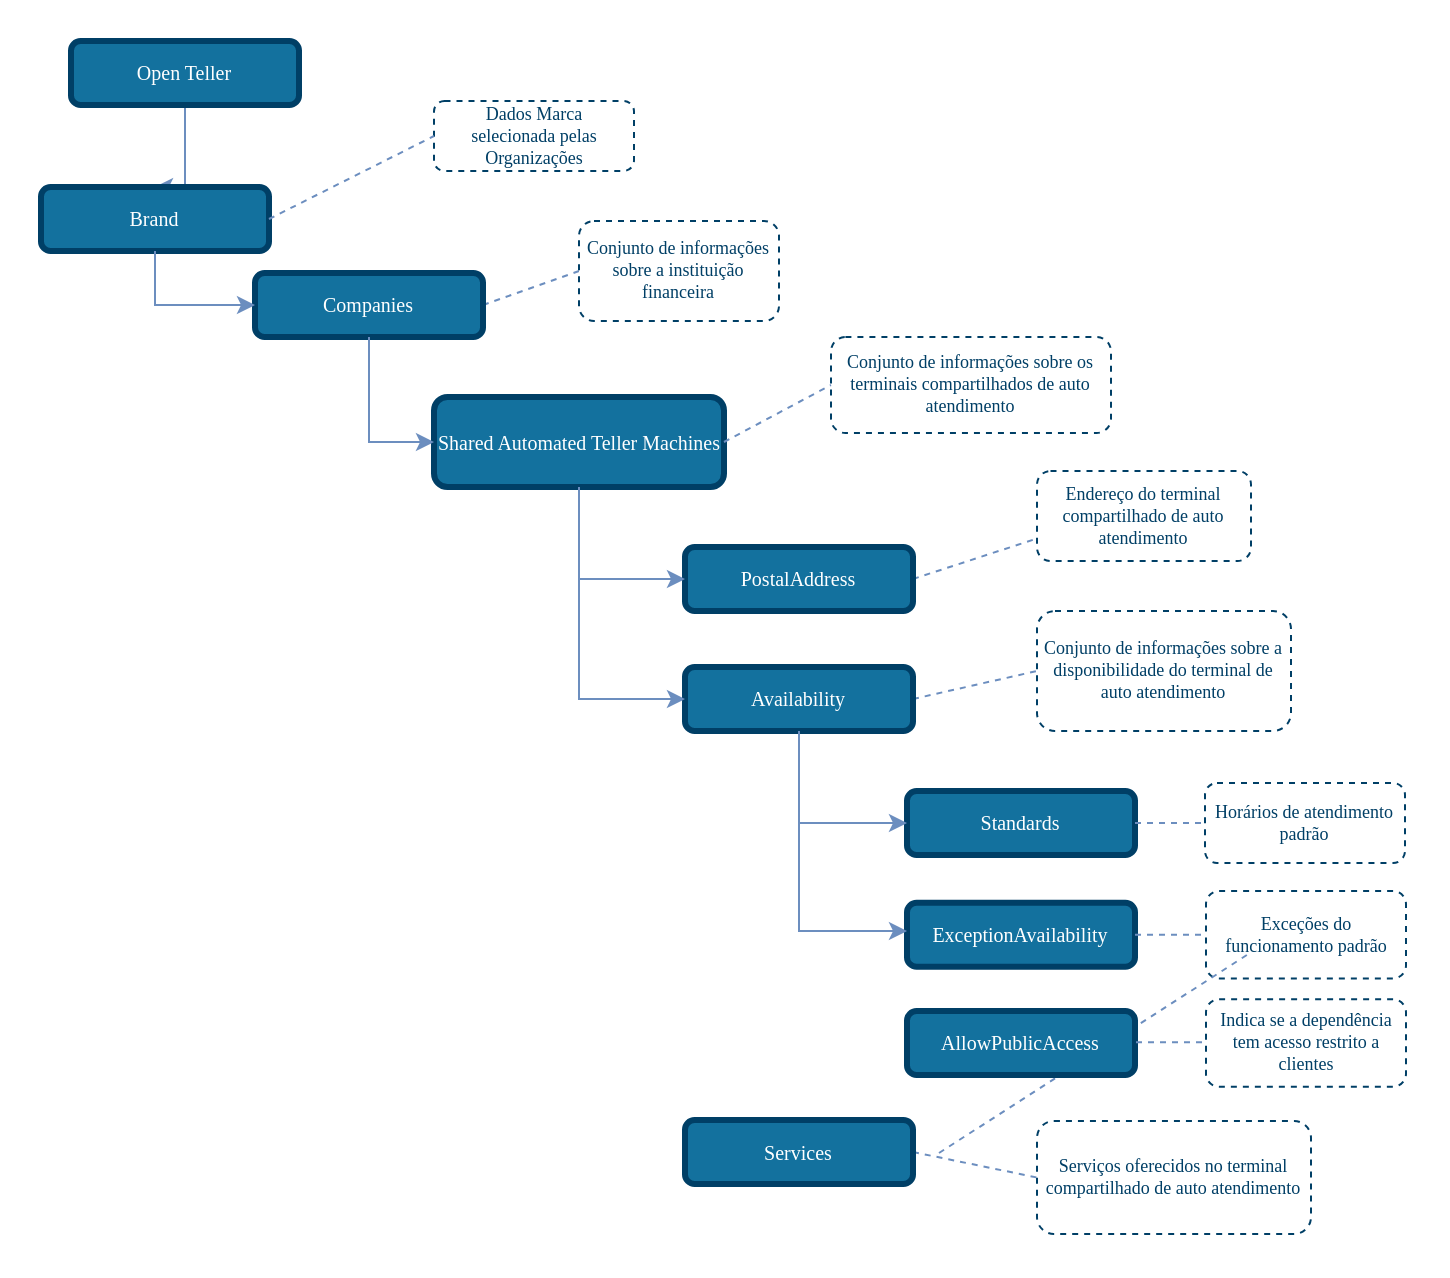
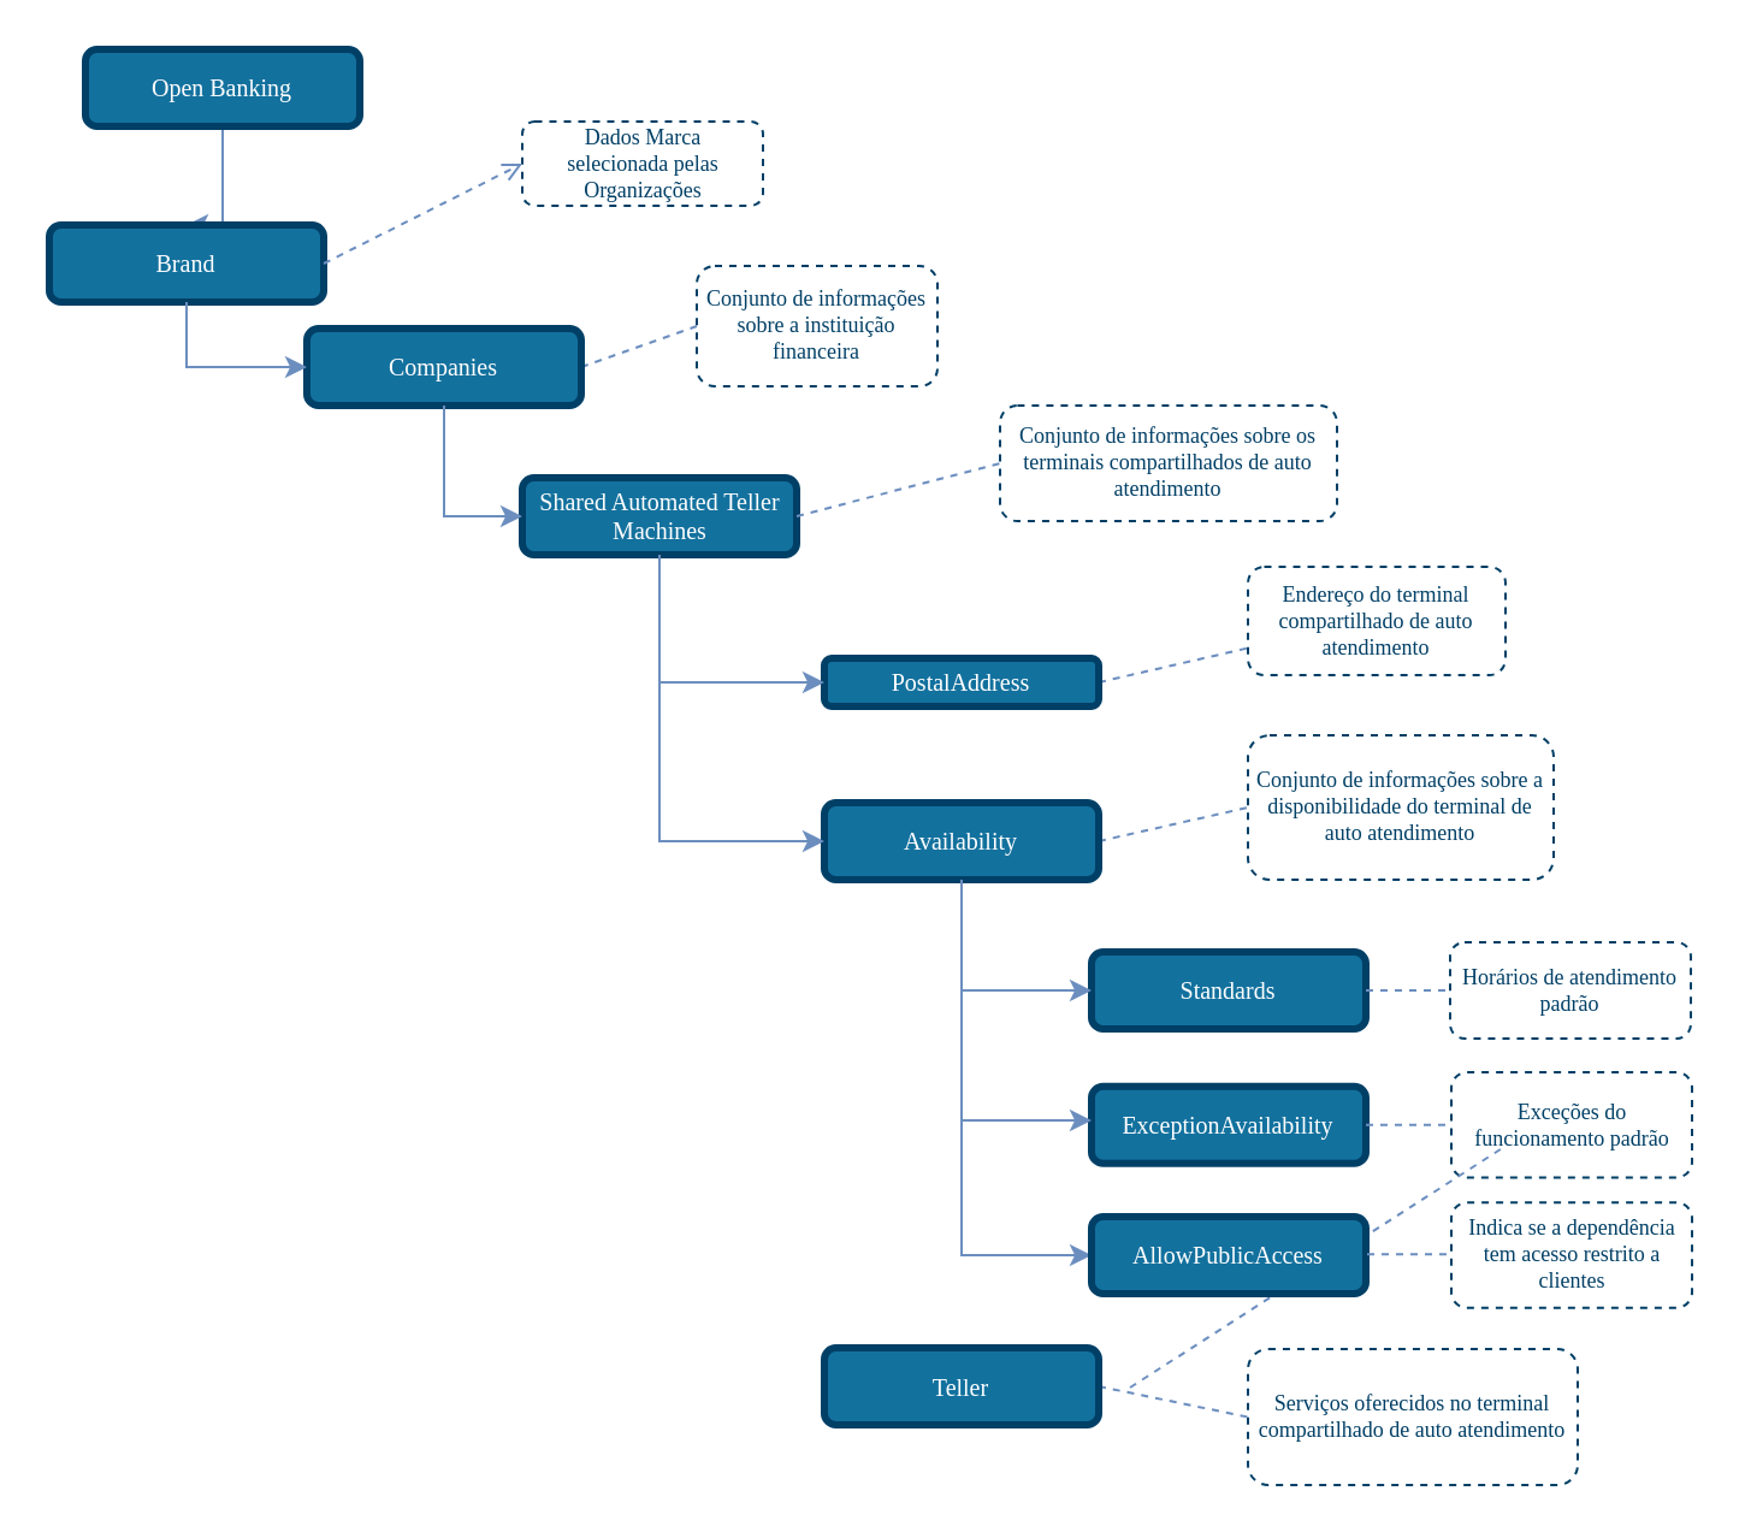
- <mxCell id="3" value="Open Teller" style="rounded=1;whiteSpace=wrap;html=1;comic=0;shadow=0;backgroundOutline=0;snapToPoint=0;fixDash=0;strokeWidth=3;fontFamily=Verdana;fontStyle=0;labelBackgroundColor=none;labelBorderColor=none;fontSize=10;fillColor=#13719E;strokeColor=#003F66;fontColor=#ffffff;" parent="1" vertex="1"><mxGeometry x="35" y="20" width="114" height="32" as="geometry" /></mxCell>
+ <mxCell id="3" value="Open Banking" style="rounded=1;whiteSpace=wrap;html=1;comic=0;shadow=0;backgroundOutline=0;snapToPoint=0;fixDash=0;strokeWidth=3;fontFamily=Verdana;fontStyle=0;labelBackgroundColor=none;labelBorderColor=none;fontSize=10;fillColor=#13719E;strokeColor=#003F66;fontColor=#ffffff;" parent="1" vertex="1"><mxGeometry x="35" y="20" width="114" height="32" as="geometry" /></mxCell>
- <mxCell id="27" style="edgeStyle=none;rounded=1;orthogonalLoop=1;jettySize=auto;html=1;exitX=1;exitY=0.5;exitDx=0;exitDy=0;entryX=0;entryY=0.5;entryDx=0;entryDy=0;dashed=1;endArrow=none;endFill=0;endSize=6;strokeColor=#6C8EBF;" parent="1" source="25" target="26" edge="1"><mxGeometry relative="1" as="geometry"><mxPoint x="159" y="162" as="sourcePoint" /><mxPoint x="229" y="153" as="targetPoint" /></mxGeometry></mxCell>
+ <mxCell id="27" style="edgeStyle=none;rounded=1;orthogonalLoop=1;jettySize=auto;html=1;exitX=1;exitY=0.5;exitDx=0;exitDy=0;entryX=0;entryY=0.5;entryDx=0;entryDy=0;dashed=1;endArrow=open;endFill=0;endSize=6;strokeColor=#6C8EBF;" parent="1" source="25" target="26" edge="1"><mxGeometry relative="1" as="geometry"><mxPoint x="159" y="162" as="sourcePoint" /><mxPoint x="229" y="153" as="targetPoint" /></mxGeometry></mxCell>
- <mxCell id="8" value="Shared Automated Teller Machines" style="rounded=1;whiteSpace=wrap;html=1;comic=0;shadow=0;backgroundOutline=0;snapToPoint=0;fixDash=0;strokeWidth=3;fontFamily=Verdana;fontStyle=0;labelBackgroundColor=none;labelBorderColor=none;fontSize=10;fillColor=#13719E;strokeColor=#003F66;fontColor=#ffffff;" parent="1" vertex="1"><mxGeometry x="216.5" y="198" width="145" height="45" as="geometry" /></mxCell>
+ <mxCell id="8" value="Shared Automated Teller Machines" style="rounded=1;whiteSpace=wrap;html=1;comic=0;shadow=0;backgroundOutline=0;snapToPoint=0;fixDash=0;strokeWidth=3;fontFamily=Verdana;fontStyle=0;labelBackgroundColor=none;labelBorderColor=none;fontSize=10;fillColor=#13719E;strokeColor=#003F66;fontColor=#ffffff;" parent="1" vertex="1"><mxGeometry x="216.5" y="198" width="114" height="32" as="geometry" /></mxCell>
- <mxCell id="14" value="PostalAddress" style="rounded=1;comic=0;shadow=0;backgroundOutline=0;snapToPoint=0;fixDash=0;strokeWidth=3;fontFamily=Verdana;fontStyle=0;labelBorderColor=none;labelBackgroundColor=none;whiteSpace=wrap;html=1;fontSize=10;fillColor=#13719E;strokeColor=#003F66;fontColor=#ffffff;" parent="1" vertex="1"><mxGeometry x="342" y="273" width="114" height="32" as="geometry" /></mxCell>
+ <mxCell id="14" value="PostalAddress" style="rounded=1;comic=0;shadow=0;backgroundOutline=0;snapToPoint=0;fixDash=0;strokeWidth=3;fontFamily=Verdana;fontStyle=0;labelBorderColor=none;labelBackgroundColor=none;whiteSpace=wrap;html=1;fontSize=10;fillColor=#13719E;strokeColor=#003F66;fontColor=#ffffff;" parent="1" vertex="1"><mxGeometry x="342" y="273" width="114" height="20" as="geometry" /></mxCell>
+ <mxCell id="11" value="" style="edgeStyle=orthogonalEdgeStyle;rounded=0;orthogonalLoop=1;jettySize=auto;html=1;entryX=0;entryY=0.5;entryDx=0;entryDy=0;strokeColor=#6C8EBF;" parent="1" source="12" target="36" edge="1"><mxGeometry relative="1" as="geometry"><Array as="points"><mxPoint x="399" y="521" /></Array></mxGeometry></mxCell>
- <mxCell id="6" value="Services" style="rounded=1;whiteSpace=wrap;html=1;comic=0;shadow=0;backgroundOutline=0;snapToPoint=0;fixDash=0;strokeWidth=3;fontFamily=Verdana;fontStyle=0;labelBackgroundColor=none;labelBorderColor=none;fontSize=10;fillColor=#13719E;strokeColor=#003F66;fontColor=#ffffff;" parent="1" vertex="1"><mxGeometry x="342" y="559.5" width="114" height="32" as="geometry" /></mxCell>
+ <mxCell id="6" value="Teller" style="rounded=1;whiteSpace=wrap;html=1;comic=0;shadow=0;backgroundOutline=0;snapToPoint=0;fixDash=0;strokeWidth=3;fontFamily=Verdana;fontStyle=0;labelBackgroundColor=none;labelBorderColor=none;fontSize=10;fillColor=#13719E;strokeColor=#003F66;fontColor=#ffffff;" parent="1" vertex="1"><mxGeometry x="342" y="559.5" width="114" height="32" as="geometry" /></mxCell>
